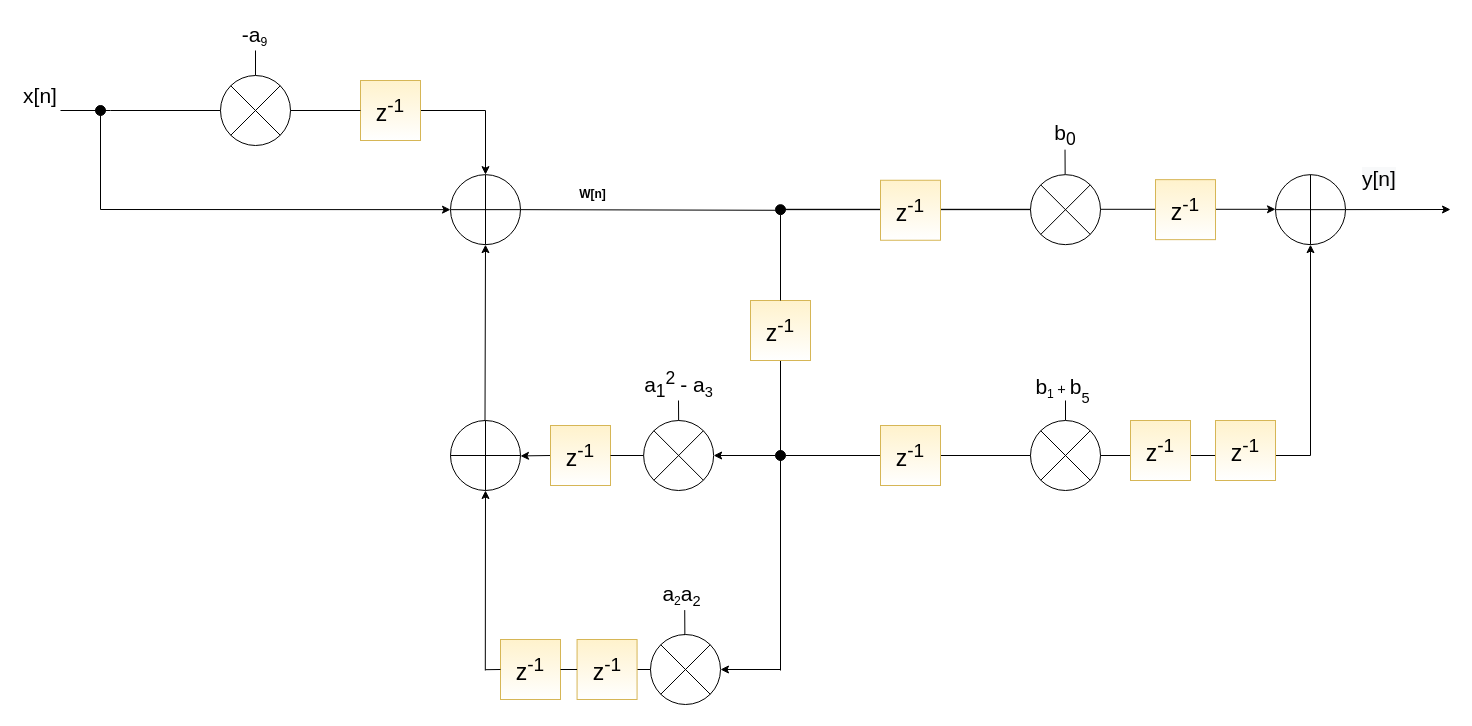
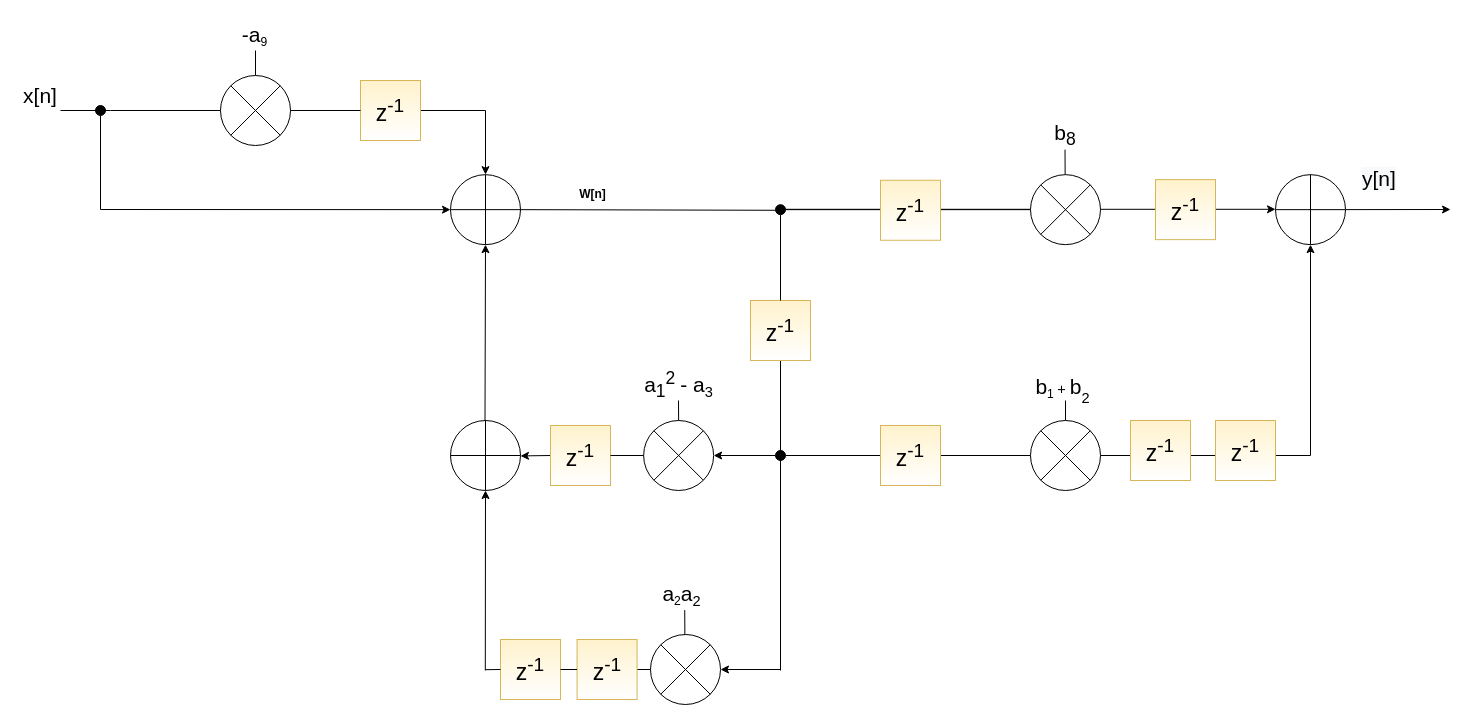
- <mxCell id="29" value="&lt;font&gt;&lt;sub&gt;&lt;span style=&quot;font-size: 21px&quot;&gt;b&lt;sub&gt;0&lt;/sub&gt;&lt;/span&gt;&lt;/sub&gt;&lt;/font&gt;" style="text;html=1;strokeColor=none;fillColor=none;align=center;verticalAlign=middle;whiteSpace=wrap;rounded=0;" vertex="1" parent="1"><mxGeometry x="1045" y="120" width="40" height="30" as="geometry" /></mxCell>
+ <mxCell id="29" value="&lt;font&gt;&lt;sub&gt;&lt;span style=&quot;font-size: 21px&quot;&gt;b&lt;sub&gt;8&lt;/sub&gt;&lt;/span&gt;&lt;/sub&gt;&lt;/font&gt;" style="text;html=1;strokeColor=none;fillColor=none;align=center;verticalAlign=middle;whiteSpace=wrap;rounded=0;" vertex="1" parent="1"><mxGeometry x="1045" y="120" width="40" height="30" as="geometry" /></mxCell>
- <mxCell id="28" value="&lt;font&gt;&lt;span style=&quot;font-size: 21px&quot;&gt;b&lt;/span&gt;&lt;span style=&quot;font-size: 14.583px&quot;&gt;&lt;sub&gt;1&amp;nbsp;&lt;/sub&gt;+&amp;nbsp;&lt;/span&gt;&lt;span style=&quot;font-size: 21px&quot;&gt;b&lt;/span&gt;&lt;span style=&quot;vertical-align: sub ; font-size: 17.5px&quot;&gt;&lt;sub&gt;5&lt;/sub&gt;&lt;/span&gt;&lt;/font&gt;" style="text;html=1;strokeColor=none;fillColor=none;align=center;verticalAlign=middle;whiteSpace=wrap;rounded=0;" vertex="1" parent="1"><mxGeometry x="1040" y="375" width="45" height="30" as="geometry" /></mxCell>
+ <mxCell id="28" value="&lt;font&gt;&lt;span style=&quot;font-size: 21px&quot;&gt;b&lt;/span&gt;&lt;span style=&quot;font-size: 14.583px&quot;&gt;&lt;sub&gt;1&amp;nbsp;&lt;/sub&gt;+&amp;nbsp;&lt;/span&gt;&lt;span style=&quot;font-size: 21px&quot;&gt;b&lt;/span&gt;&lt;span style=&quot;vertical-align: sub ; font-size: 17.5px&quot;&gt;&lt;sub&gt;2&lt;/sub&gt;&lt;/span&gt;&lt;/font&gt;" style="text;html=1;strokeColor=none;fillColor=none;align=center;verticalAlign=middle;whiteSpace=wrap;rounded=0;" vertex="1" parent="1"><mxGeometry x="1040" y="375" width="45" height="30" as="geometry" /></mxCell>
